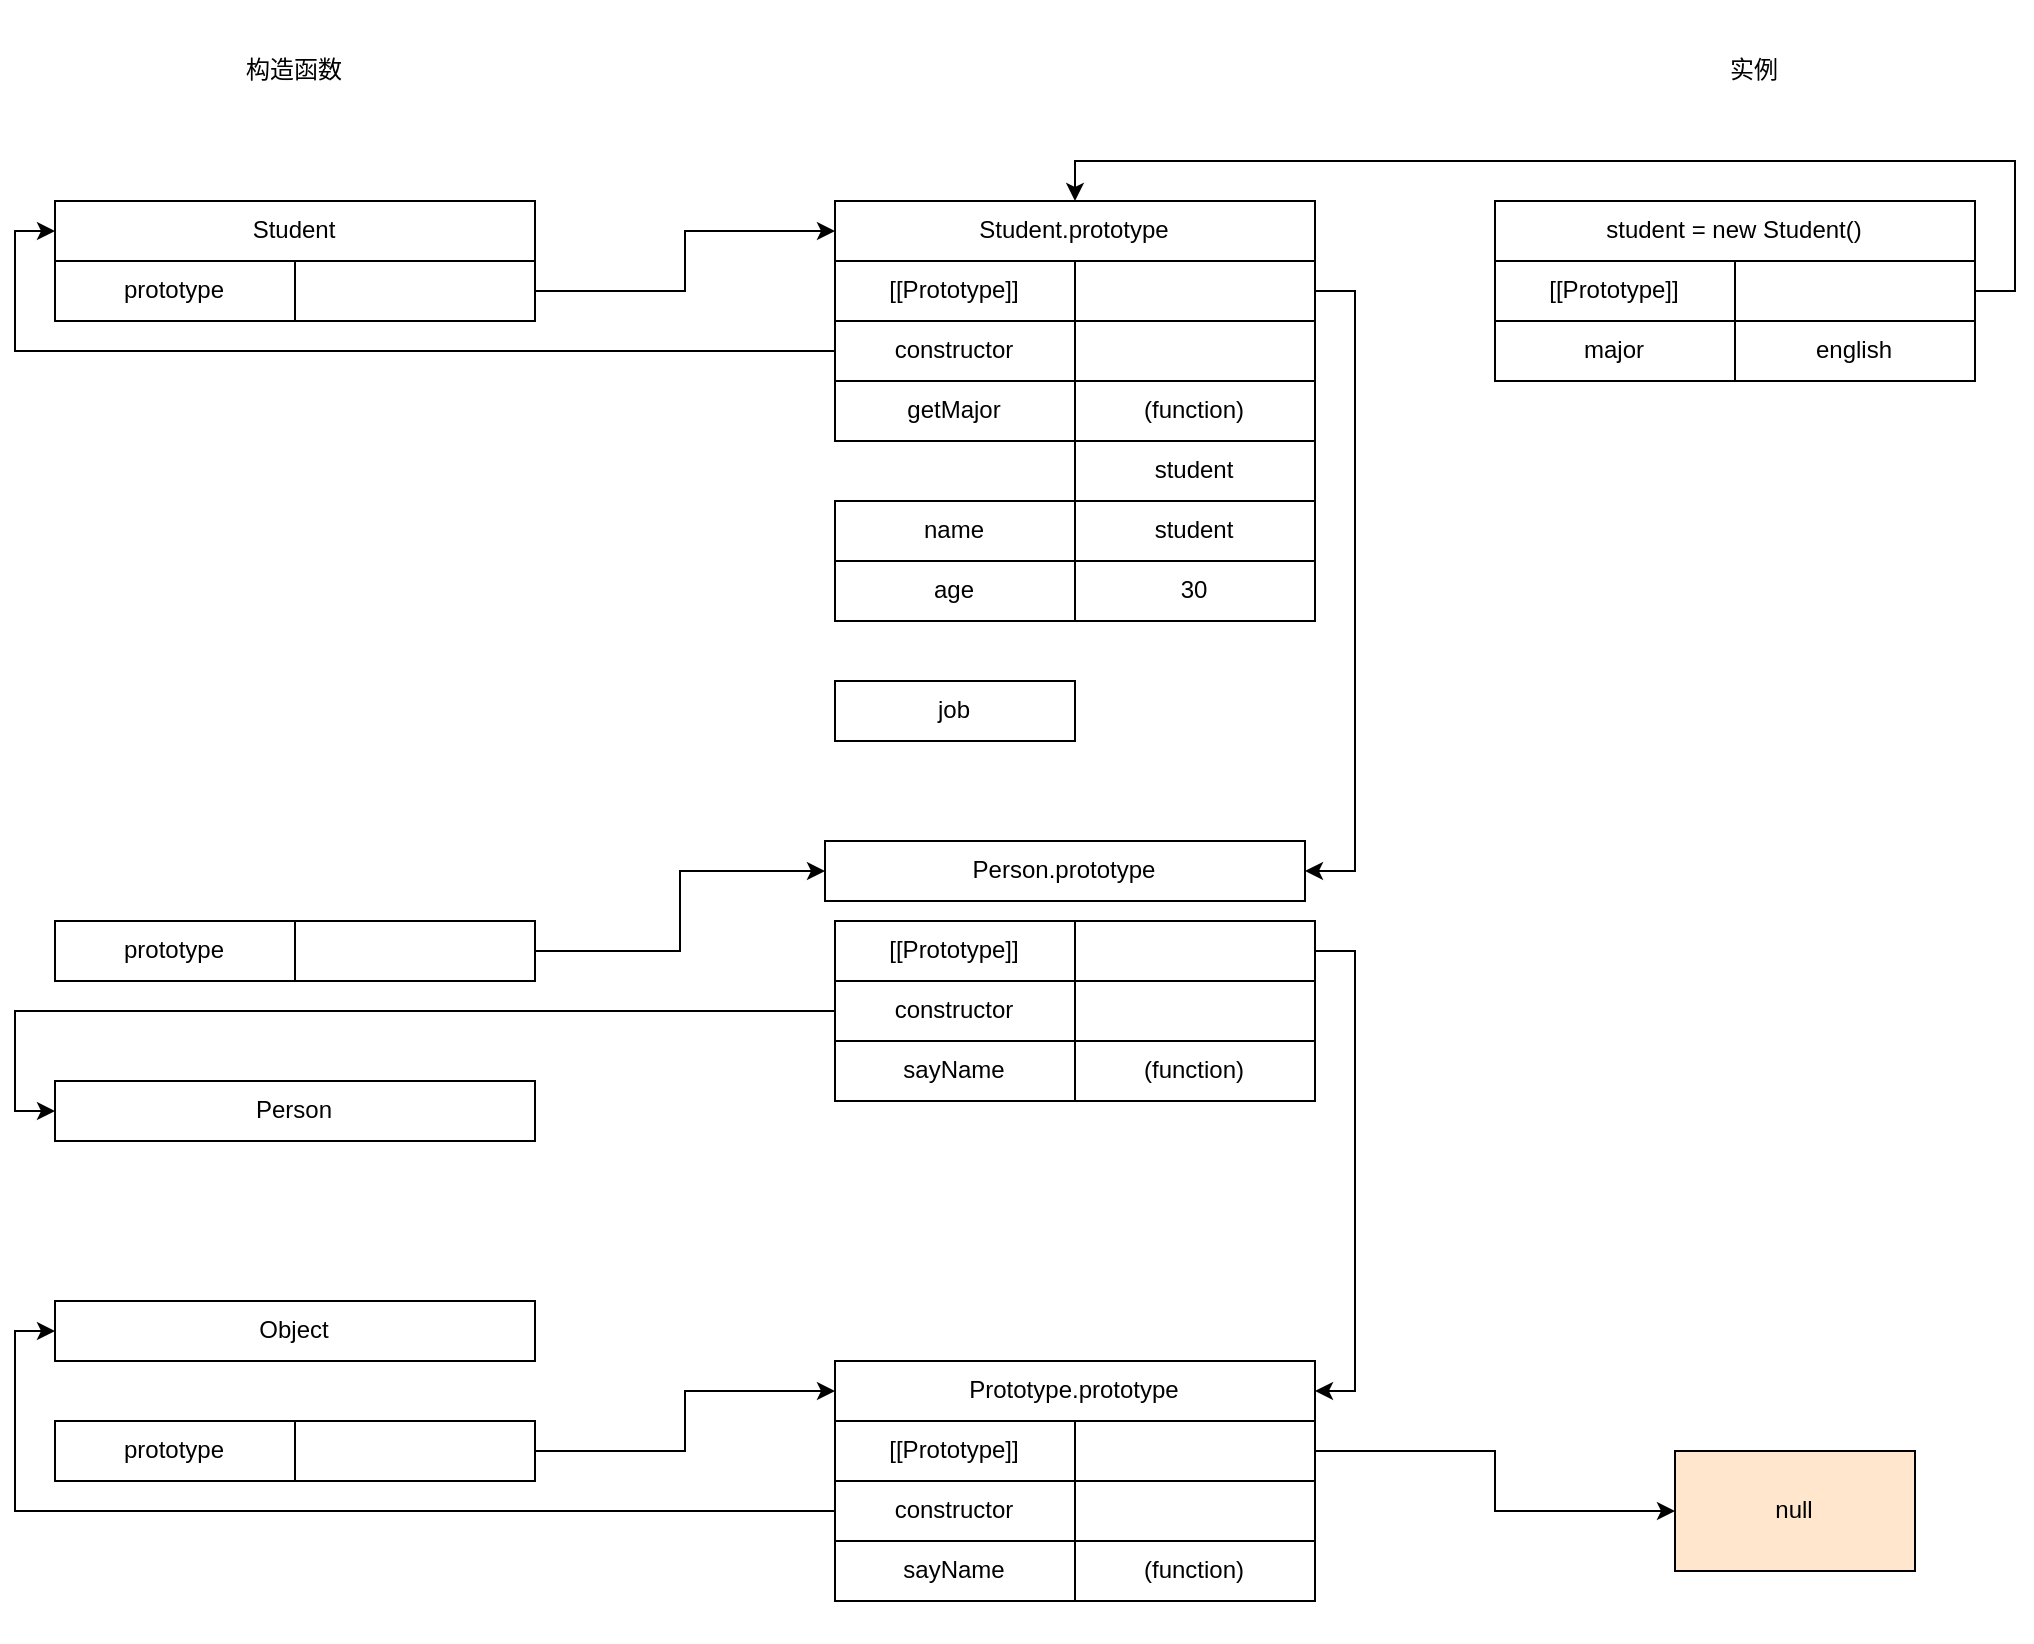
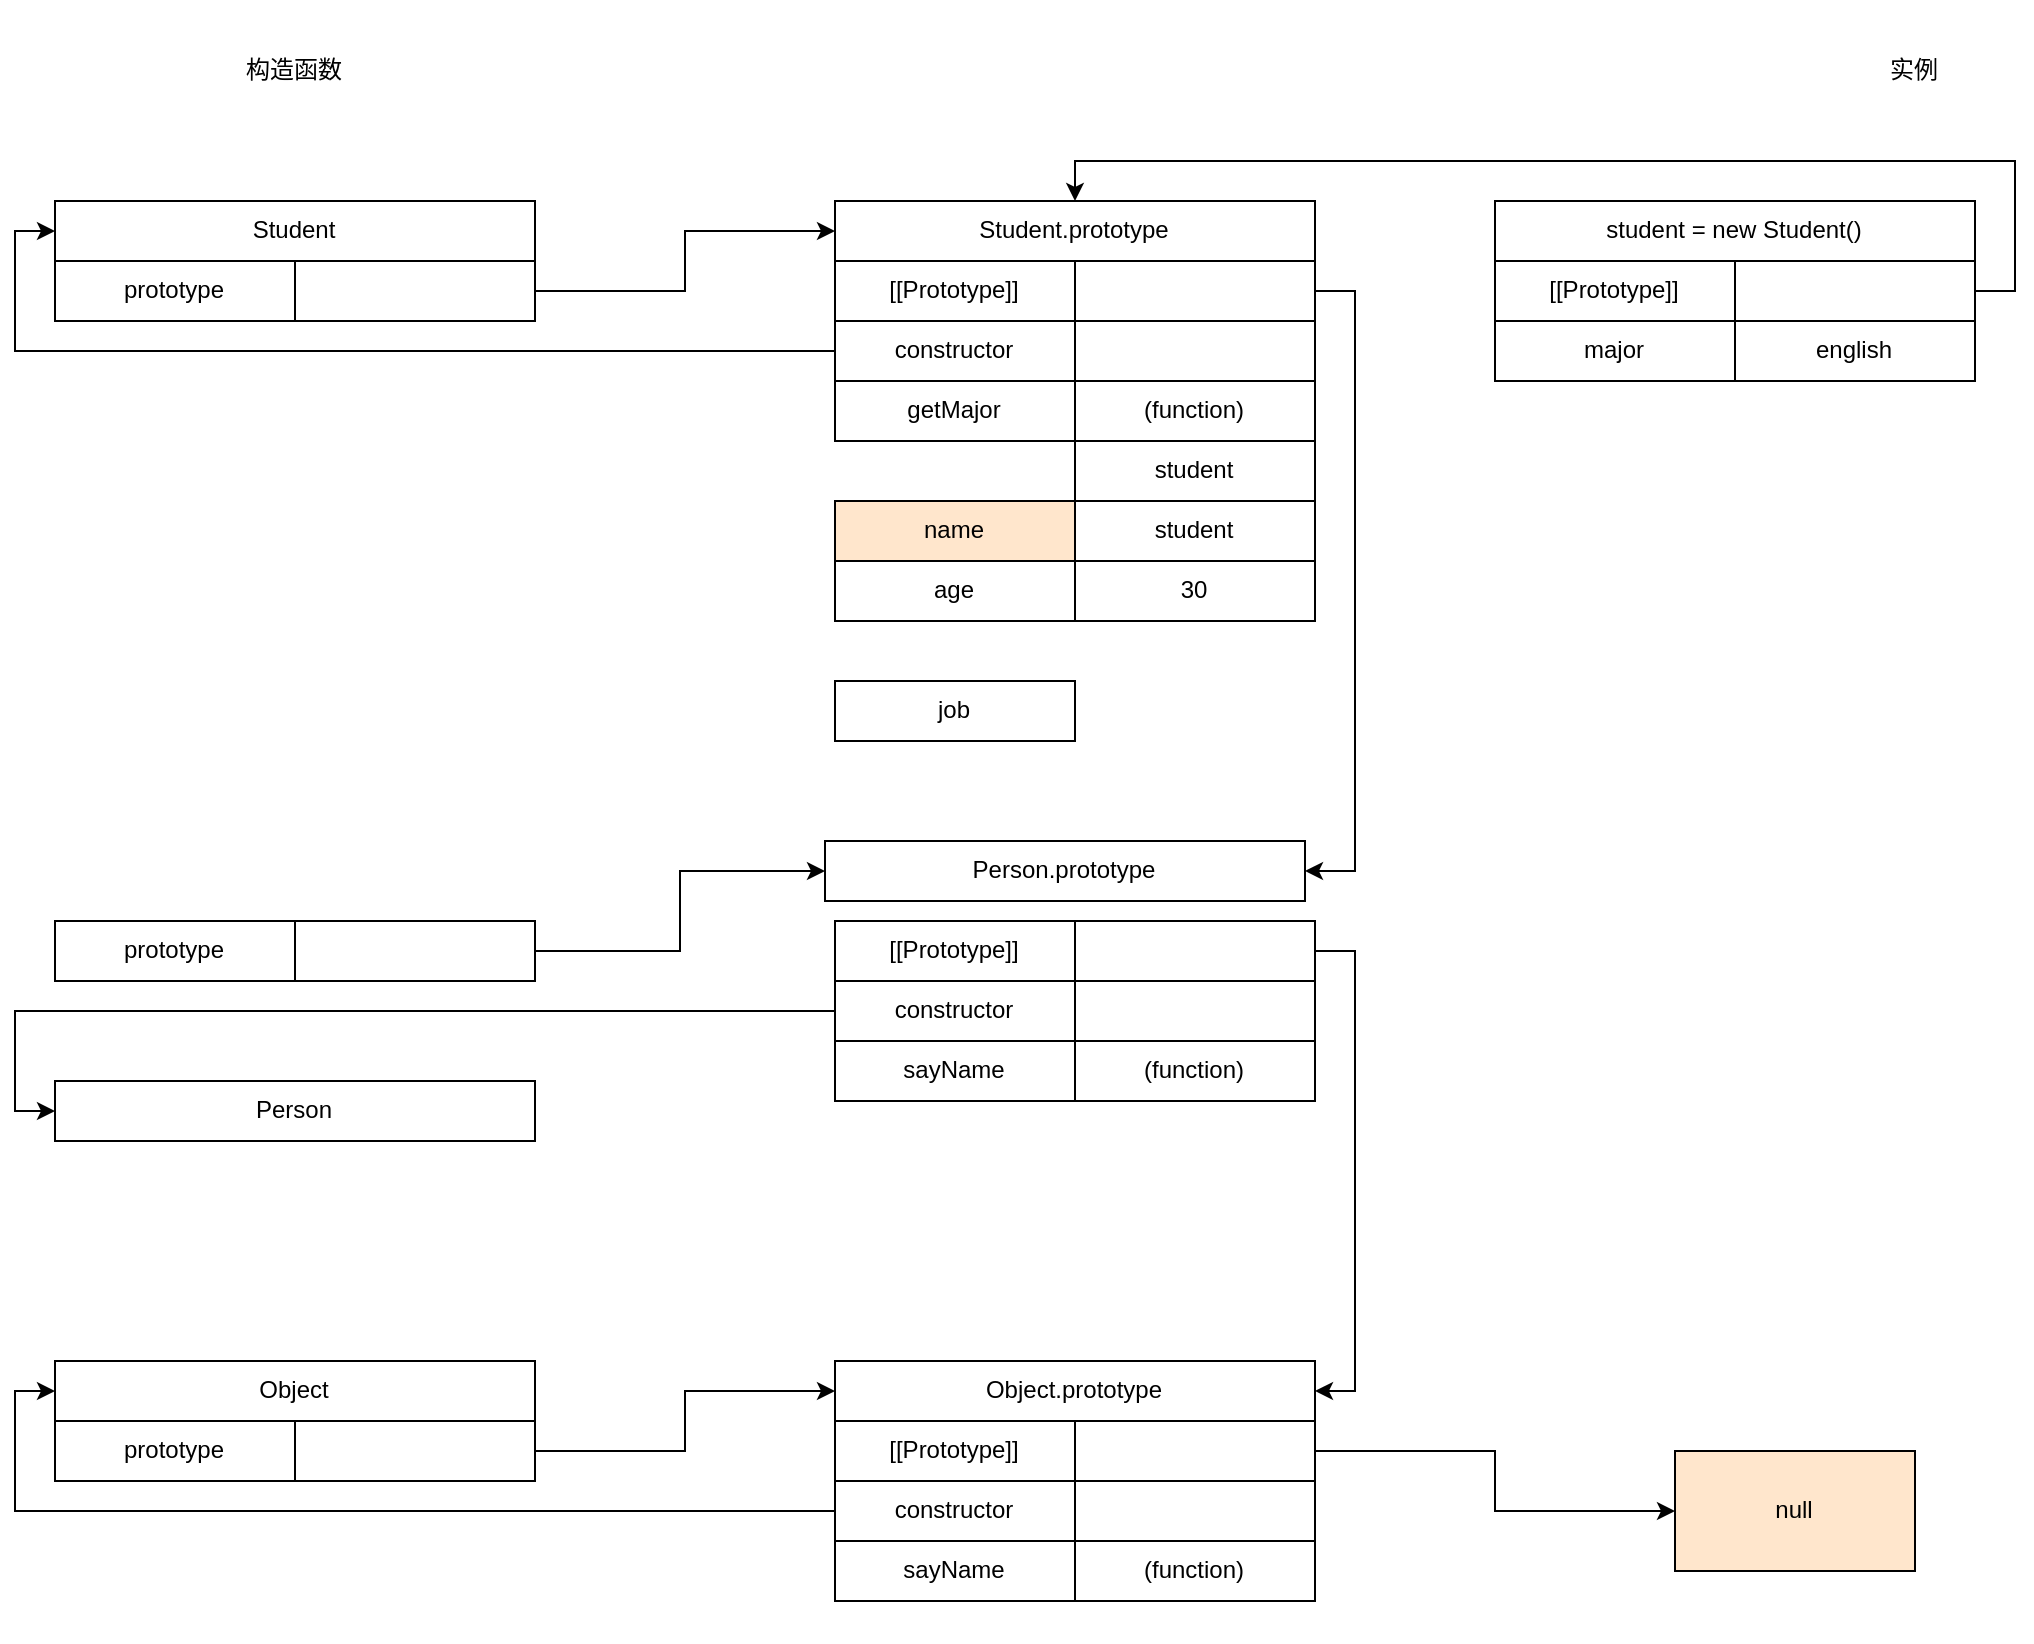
- <mxCell id="15" value="实例" style="text;html=1;strokeColor=none;fillColor=none;align=center;verticalAlign=middle;whiteSpace=wrap;rounded=0;" parent="1" vertex="1"><mxGeometry x="840" y="20" width="60" height="30" as="geometry" /></mxCell>
+ <mxCell id="15" value="实例" style="text;html=1;strokeColor=none;fillColor=none;align=center;verticalAlign=middle;whiteSpace=wrap;rounded=0;" parent="1" vertex="1"><mxGeometry x="920" y="20" width="60" height="30" as="geometry" /></mxCell>
- <mxCell id="25" value="name" style="rounded=0;whiteSpace=wrap;html=1;" parent="1" vertex="1"><mxGeometry x="410" y="250" width="120" height="30" as="geometry" /></mxCell>
+ <mxCell id="25" value="name" style="rounded=0;whiteSpace=wrap;html=1;fillColor=#ffe6cc;" parent="1" vertex="1"><mxGeometry x="410" y="250" width="120" height="30" as="geometry" /></mxCell>
- <mxCell id="52" value="Object" style="rounded=0;whiteSpace=wrap;html=1;" parent="1" vertex="1"><mxGeometry x="20" y="650" width="240" height="30" as="geometry" /></mxCell>
+ <mxCell id="52" value="Object" style="rounded=0;whiteSpace=wrap;html=1;" parent="1" vertex="1"><mxGeometry x="20" y="680" width="240" height="30" as="geometry" /></mxCell>
- <mxCell id="38" value="Prototype.prototype" style="rounded=0;whiteSpace=wrap;html=1;" parent="1" vertex="1"><mxGeometry x="410" y="680" width="240" height="30" as="geometry" /></mxCell>
+ <mxCell id="38" value="Object.prototype" style="rounded=0;whiteSpace=wrap;html=1;" parent="1" vertex="1"><mxGeometry x="410" y="680" width="240" height="30" as="geometry" /></mxCell>
